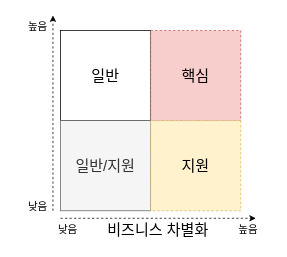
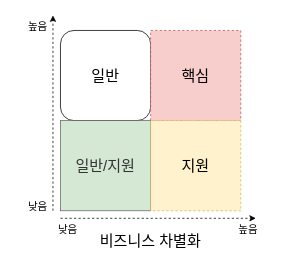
- <mxCell id="2" value="일반" style="whiteSpace=wrap;html=1;aspect=fixed;fontSize=20;" parent="1" vertex="1"><mxGeometry x="80" y="40" width="120" height="120" as="geometry" /></mxCell>
+ <mxCell id="2" value="일반" style="whiteSpace=wrap;html=1;aspect=fixed;fontSize=20;rounded=1;" parent="1" vertex="1"><mxGeometry x="80" y="40" width="120" height="120" as="geometry" /></mxCell>
- <mxCell id="4" value="일반/지원" style="whiteSpace=wrap;html=1;aspect=fixed;fillColor=#f5f5f5;fontColor=#333333;strokeColor=#666666;fontSize=20;" parent="1" vertex="1"><mxGeometry x="80" y="160" width="120" height="120" as="geometry" /></mxCell>
+ <mxCell id="4" value="일반/지원" style="whiteSpace=wrap;html=1;aspect=fixed;fillColor=#d5e8d4;fontColor=#333333;strokeColor=#666666;fontSize=20;" parent="1" vertex="1"><mxGeometry x="80" y="160" width="120" height="120" as="geometry" /></mxCell>
- <mxCell id="8" value="비즈니스 차별화" style="text;html=1;strokeColor=none;fillColor=none;align=center;verticalAlign=middle;whiteSpace=wrap;rounded=0;fontSize=20;" parent="1" vertex="1"><mxGeometry x="140" y="290" width="140" height="30" as="geometry" /></mxCell>
+ <mxCell id="8" value="비즈니스 차별화" style="text;html=1;strokeColor=none;fillColor=none;align=center;verticalAlign=middle;whiteSpace=wrap;rounded=0;fontSize=20;" parent="1" vertex="1"><mxGeometry x="130" y="305" width="140" height="30" as="geometry" /></mxCell>
